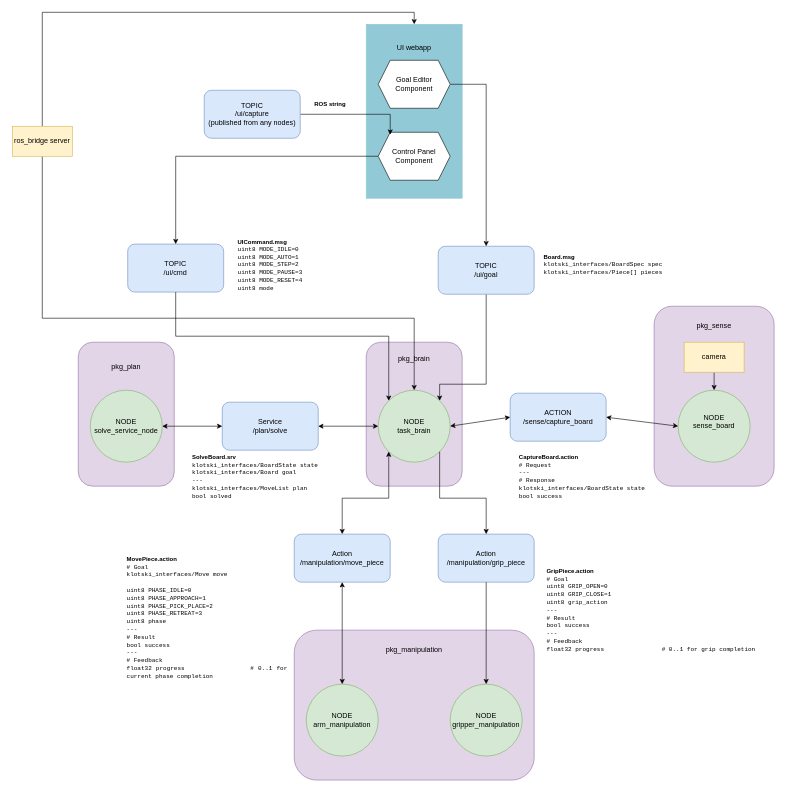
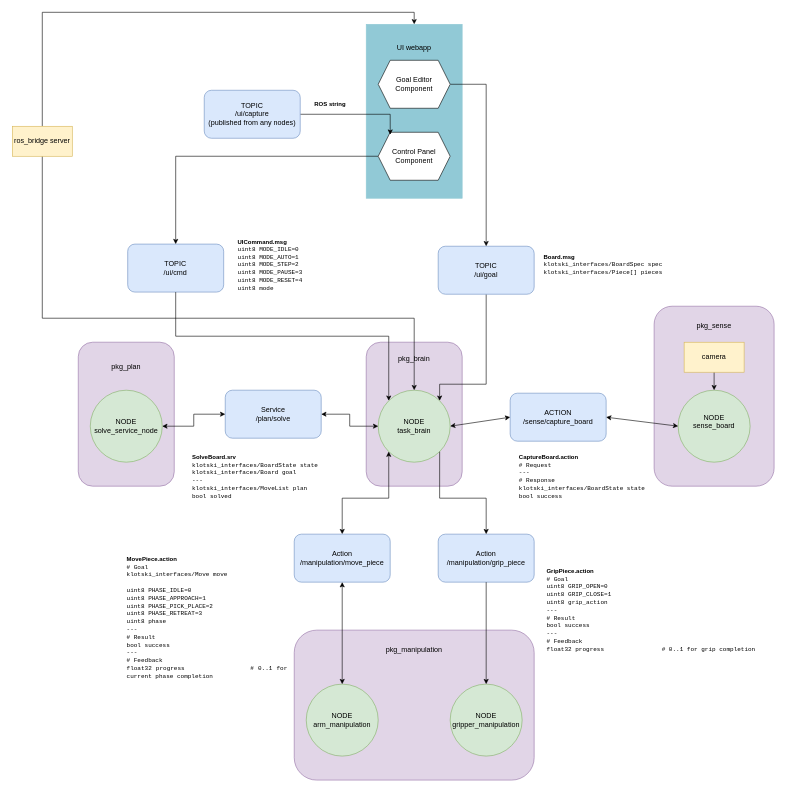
- <mxCell id="28" value="Service&lt;div&gt;/plan/solve&lt;/div&gt;" style="rounded=1;whiteSpace=wrap;html=1;fillColor=#dae8fc;strokeColor=#6c8ebf;" parent="1" vertex="1"><mxGeometry x="370" y="670" width="160" height="80" as="geometry" /></mxCell>
+ <mxCell id="28" value="Service&lt;div&gt;/plan/solve&lt;/div&gt;" style="rounded=1;whiteSpace=wrap;html=1;fillColor=#dae8fc;strokeColor=#6c8ebf;" parent="1" vertex="1"><mxGeometry x="375" y="650" width="160" height="80" as="geometry" /></mxCell>
